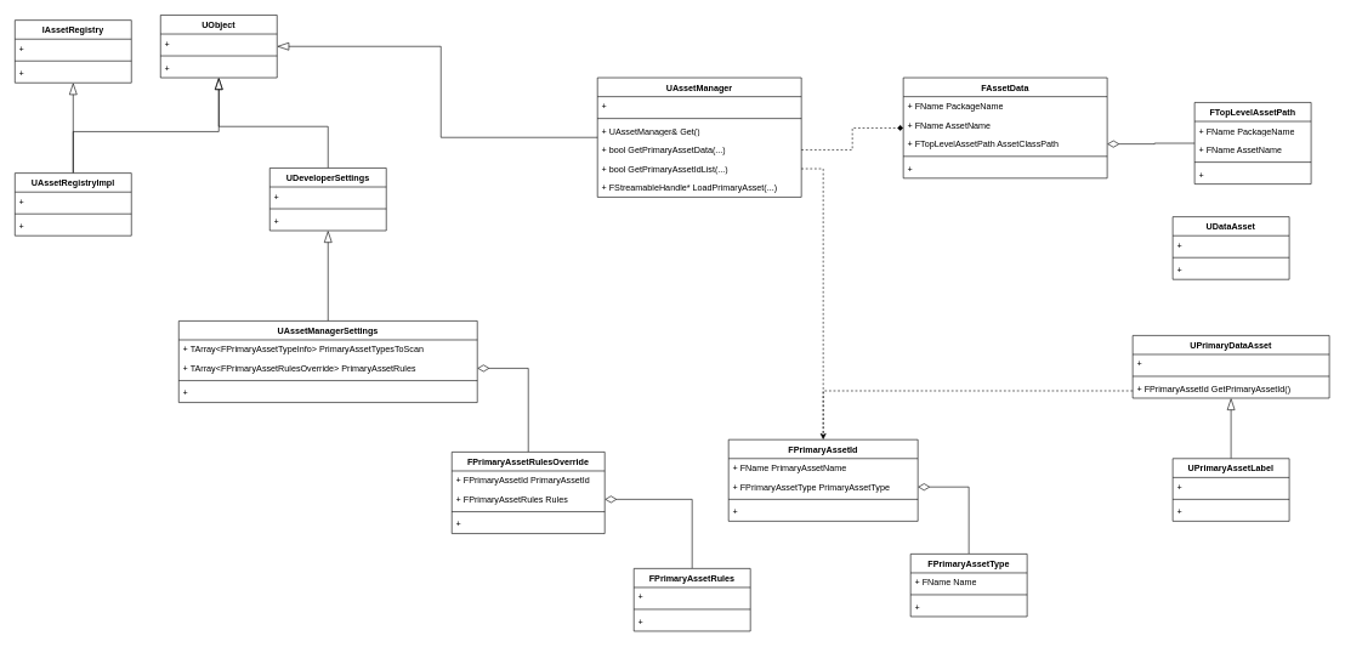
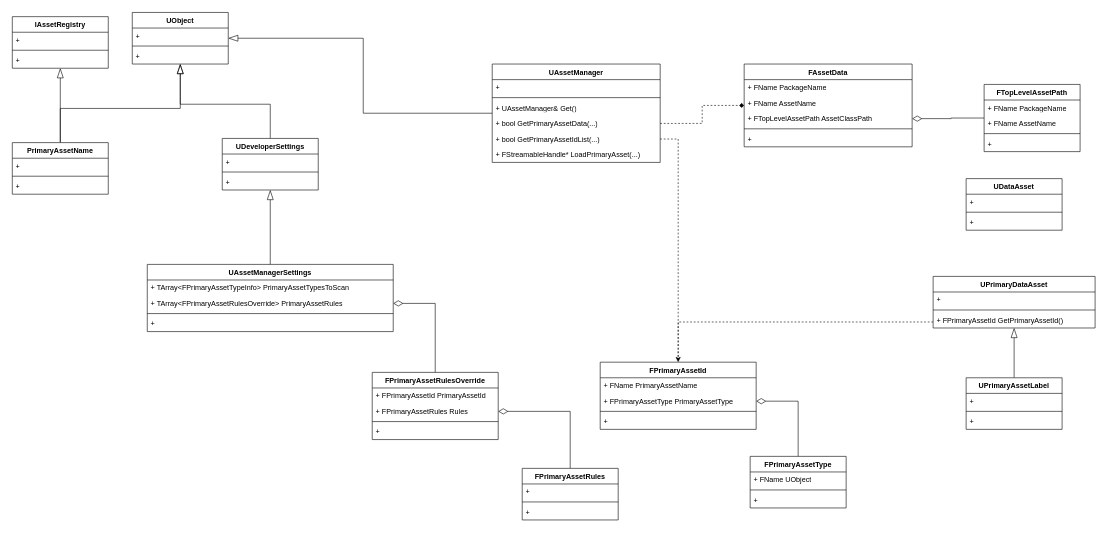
- <mxCell id="58" value="UAssetRegistryImpl" style="swimlane;fontStyle=1;align=center;verticalAlign=top;childLayout=stackLayout;horizontal=1;startSize=26;horizontalStack=0;resizeParent=1;resizeParentMax=0;resizeLast=0;collapsible=1;marginBottom=0;whiteSpace=wrap;html=1;" vertex="1" parent="1"><mxGeometry x="20" y="237" width="160" height="86" as="geometry" /></mxCell>
+ <mxCell id="58" value="PrimaryAssetName" style="swimlane;fontStyle=1;align=center;verticalAlign=top;childLayout=stackLayout;horizontal=1;startSize=26;horizontalStack=0;resizeParent=1;resizeParentMax=0;resizeLast=0;collapsible=1;marginBottom=0;whiteSpace=wrap;html=1;" vertex="1" parent="1"><mxGeometry x="20" y="237" width="160" height="86" as="geometry" /></mxCell>
- <mxCell id="22" value="+ FName Name" style="text;strokeColor=none;fillColor=none;align=left;verticalAlign=top;spacingLeft=4;spacingRight=4;overflow=hidden;rotatable=0;points=[[0,0.5],[1,0.5]];portConstraint=eastwest;whiteSpace=wrap;html=1;" vertex="1" parent="21"><mxGeometry y="26" width="160" height="26" as="geometry" /></mxCell>
+ <mxCell id="22" value="+ FName UObject" style="text;strokeColor=none;fillColor=none;align=left;verticalAlign=top;spacingLeft=4;spacingRight=4;overflow=hidden;rotatable=0;points=[[0,0.5],[1,0.5]];portConstraint=eastwest;whiteSpace=wrap;html=1;" vertex="1" parent="21"><mxGeometry y="26" width="160" height="26" as="geometry" /></mxCell>
